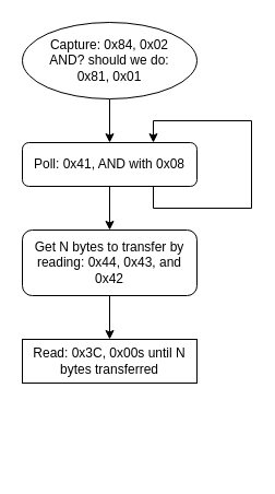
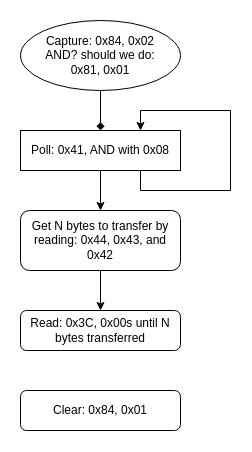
- <mxCell id="2" value="" style="edgeStyle=orthogonalEdgeStyle;rounded=0;orthogonalLoop=1;jettySize=auto;html=1;" edge="1" parent="1" source="3" target="5"><mxGeometry relative="1" as="geometry" /></mxCell>
+ <mxCell id="2" value="" style="edgeStyle=orthogonalEdgeStyle;rounded=0;orthogonalLoop=1;jettySize=auto;html=1;endArrow=diamond;" edge="1" parent="1" source="3" target="5"><mxGeometry relative="1" as="geometry" /></mxCell>
- <mxCell id="5" value="Poll: 0x41, AND with 0x08" style="rounded=1;whiteSpace=wrap;html=1;" vertex="1" parent="1"><mxGeometry x="20" y="130" width="160" height="40" as="geometry" /></mxCell>
+ <mxCell id="5" value="Poll: 0x41, AND with 0x08" style="whiteSpace=wrap;html=1;rounded=0;" vertex="1" parent="1"><mxGeometry x="20" y="130" width="160" height="40" as="geometry" /></mxCell>
- <mxCell id="6" value="Read: 0x3C, 0x00s until N bytes transferred" style="whiteSpace=wrap;html=1;rounded=0;" vertex="1" parent="1"><mxGeometry x="20" y="310" width="160" height="40" as="geometry" /></mxCell>
+ <mxCell id="6" value="Read: 0x3C, 0x00s until N bytes transferred" style="rounded=1;whiteSpace=wrap;html=1;" vertex="1" parent="1"><mxGeometry x="20" y="310" width="160" height="40" as="geometry" /></mxCell>
+ <mxCell id="7" value="Clear: 0x84, 0x01" style="rounded=1;whiteSpace=wrap;html=1;" vertex="1" parent="1"><mxGeometry x="20" y="390" width="160" height="40" as="geometry" /></mxCell>
